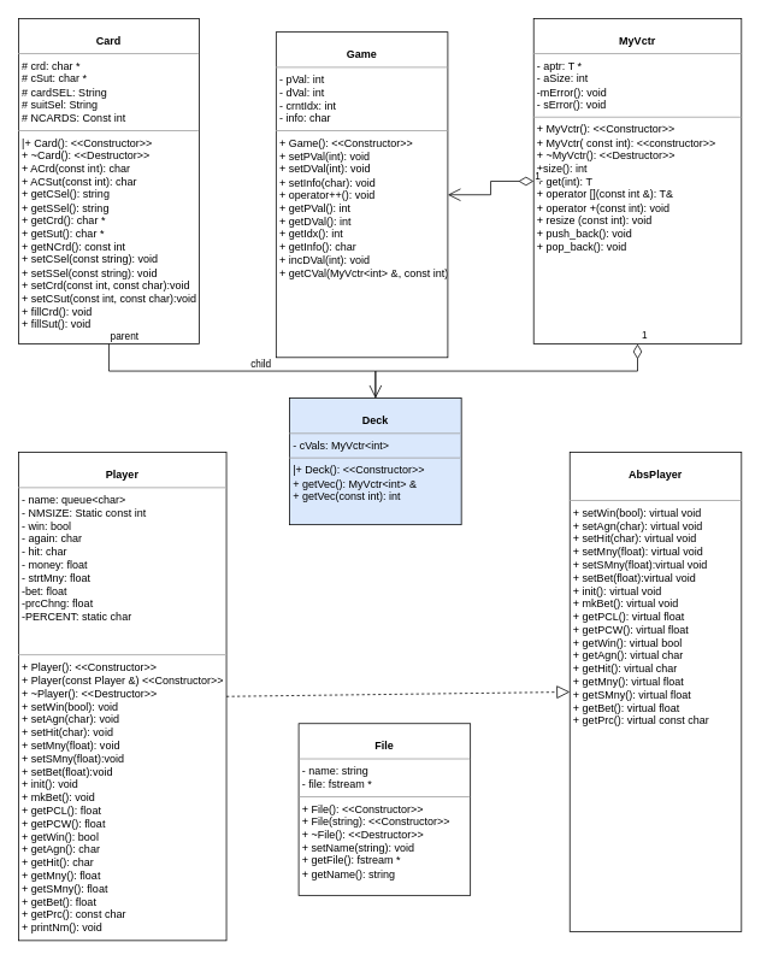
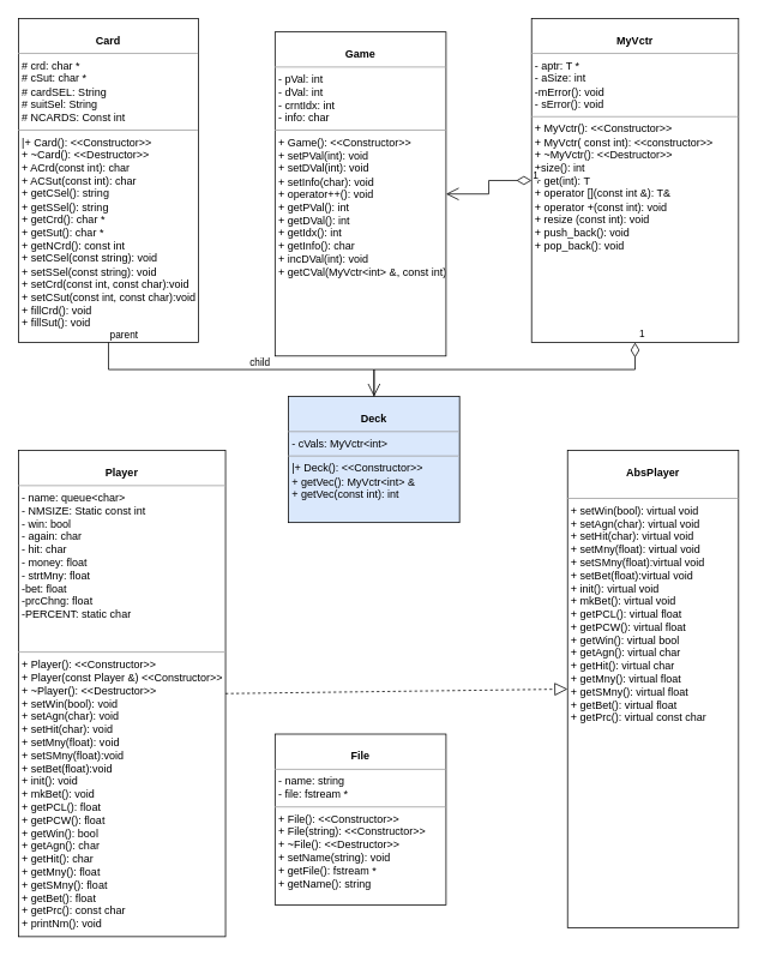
- <mxCell id="10" value="&lt;p style=&quot;margin:0px;margin-top:4px;text-align:center;&quot;&gt;&lt;br&gt;&lt;b&gt;File&lt;/b&gt;&lt;/p&gt;&lt;hr size=&quot;1&quot;&gt;&lt;p style=&quot;margin:0px;margin-left:4px;&quot;&gt;- name: string&lt;br&gt;- file: fstream *&lt;/p&gt;&lt;hr size=&quot;1&quot;&gt;&lt;p style=&quot;margin:0px;margin-left:4px;&quot;&gt;+ File(): &amp;lt;&amp;lt;Constructor&amp;gt;&amp;gt;&lt;/p&gt;&lt;p style=&quot;margin:0px;margin-left:4px;&quot;&gt;+ File(string): &amp;lt;&amp;lt;Constructor&amp;gt;&amp;gt;&lt;/p&gt;&lt;p style=&quot;margin:0px;margin-left:4px;&quot;&gt;+ ~File(): &amp;lt;&amp;lt;Destructor&amp;gt;&amp;gt;&lt;br&gt;+ setName(string): void&lt;/p&gt;&lt;p style=&quot;margin:0px;margin-left:4px;&quot;&gt;+ getFile(): fstream *&lt;/p&gt;&lt;p style=&quot;margin:0px;margin-left:4px;&quot;&gt;+ getName(): string&lt;/p&gt;" style="verticalAlign=top;align=left;overflow=fill;fontSize=12;fontFamily=Helvetica;html=1;" parent="1" vertex="1"><mxGeometry x="330" y="800" width="190" height="190" as="geometry" /></mxCell>
+ <mxCell id="10" value="&lt;p style=&quot;margin:0px;margin-top:4px;text-align:center;&quot;&gt;&lt;br&gt;&lt;b&gt;File&lt;/b&gt;&lt;/p&gt;&lt;hr size=&quot;1&quot;&gt;&lt;p style=&quot;margin:0px;margin-left:4px;&quot;&gt;- name: string&lt;br&gt;- file: fstream *&lt;/p&gt;&lt;hr size=&quot;1&quot;&gt;&lt;p style=&quot;margin:0px;margin-left:4px;&quot;&gt;+ File(): &amp;lt;&amp;lt;Constructor&amp;gt;&amp;gt;&lt;/p&gt;&lt;p style=&quot;margin:0px;margin-left:4px;&quot;&gt;+ File(string): &amp;lt;&amp;lt;Constructor&amp;gt;&amp;gt;&lt;/p&gt;&lt;p style=&quot;margin:0px;margin-left:4px;&quot;&gt;+ ~File(): &amp;lt;&amp;lt;Destructor&amp;gt;&amp;gt;&lt;br&gt;+ setName(string): void&lt;/p&gt;&lt;p style=&quot;margin:0px;margin-left:4px;&quot;&gt;+ getFile(): fstream *&lt;/p&gt;&lt;p style=&quot;margin:0px;margin-left:4px;&quot;&gt;+ getName(): string&lt;/p&gt;" style="verticalAlign=top;align=left;overflow=fill;fontSize=12;fontFamily=Helvetica;html=1;" parent="1" vertex="1"><mxGeometry x="305" y="815" width="190" height="190" as="geometry" /></mxCell>
